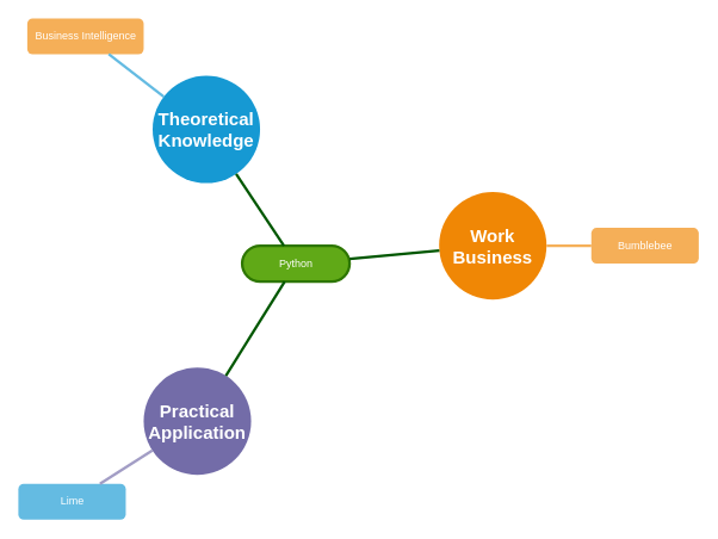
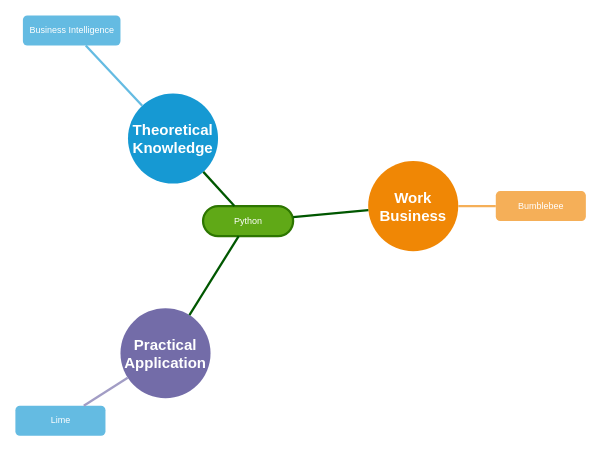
- <mxCell id="4" value="Business Intelligence" style="rounded=1;fillColor=#f5af58;strokeColor=none;strokeWidth=3;shadow=0;html=1;fontColor=#FFFFFF;" parent="1" vertex="1"><mxGeometry x="30" y="20" width="130" height="40" as="geometry" /></mxCell>
+ <mxCell id="4" value="Business Intelligence" style="rounded=1;fillColor=#64BBE2;strokeColor=none;strokeWidth=3;shadow=0;html=1;fontColor=#FFFFFF;" parent="1" vertex="1"><mxGeometry x="30" y="20" width="130" height="40" as="geometry" /></mxCell>
- <mxCell id="2" value="&lt;span class=&quot;ILfuVd&quot;&gt;&lt;span class=&quot;hgKElc&quot;&gt;&lt;b&gt;Theoretical Knowledge&lt;/b&gt;&lt;/span&gt;&lt;/span&gt;" style="ellipse;whiteSpace=wrap;html=1;shadow=0;fontFamily=Helvetica;fontSize=20;fontColor=#FFFFFF;align=center;strokeWidth=3;fillColor=#1699D3;strokeColor=none;" parent="1" vertex="1"><mxGeometry x="170" y="84" width="120" height="120" as="geometry" /></mxCell>
+ <mxCell id="2" value="&lt;span class=&quot;ILfuVd&quot;&gt;&lt;span class=&quot;hgKElc&quot;&gt;&lt;b&gt;Theoretical Knowledge&lt;/b&gt;&lt;/span&gt;&lt;/span&gt;" style="ellipse;whiteSpace=wrap;html=1;shadow=0;fontFamily=Helvetica;fontSize=20;fontColor=#FFFFFF;align=center;strokeWidth=3;fillColor=#1699D3;strokeColor=none;" parent="1" vertex="1"><mxGeometry x="170" y="124" width="120" height="120" as="geometry" /></mxCell>
